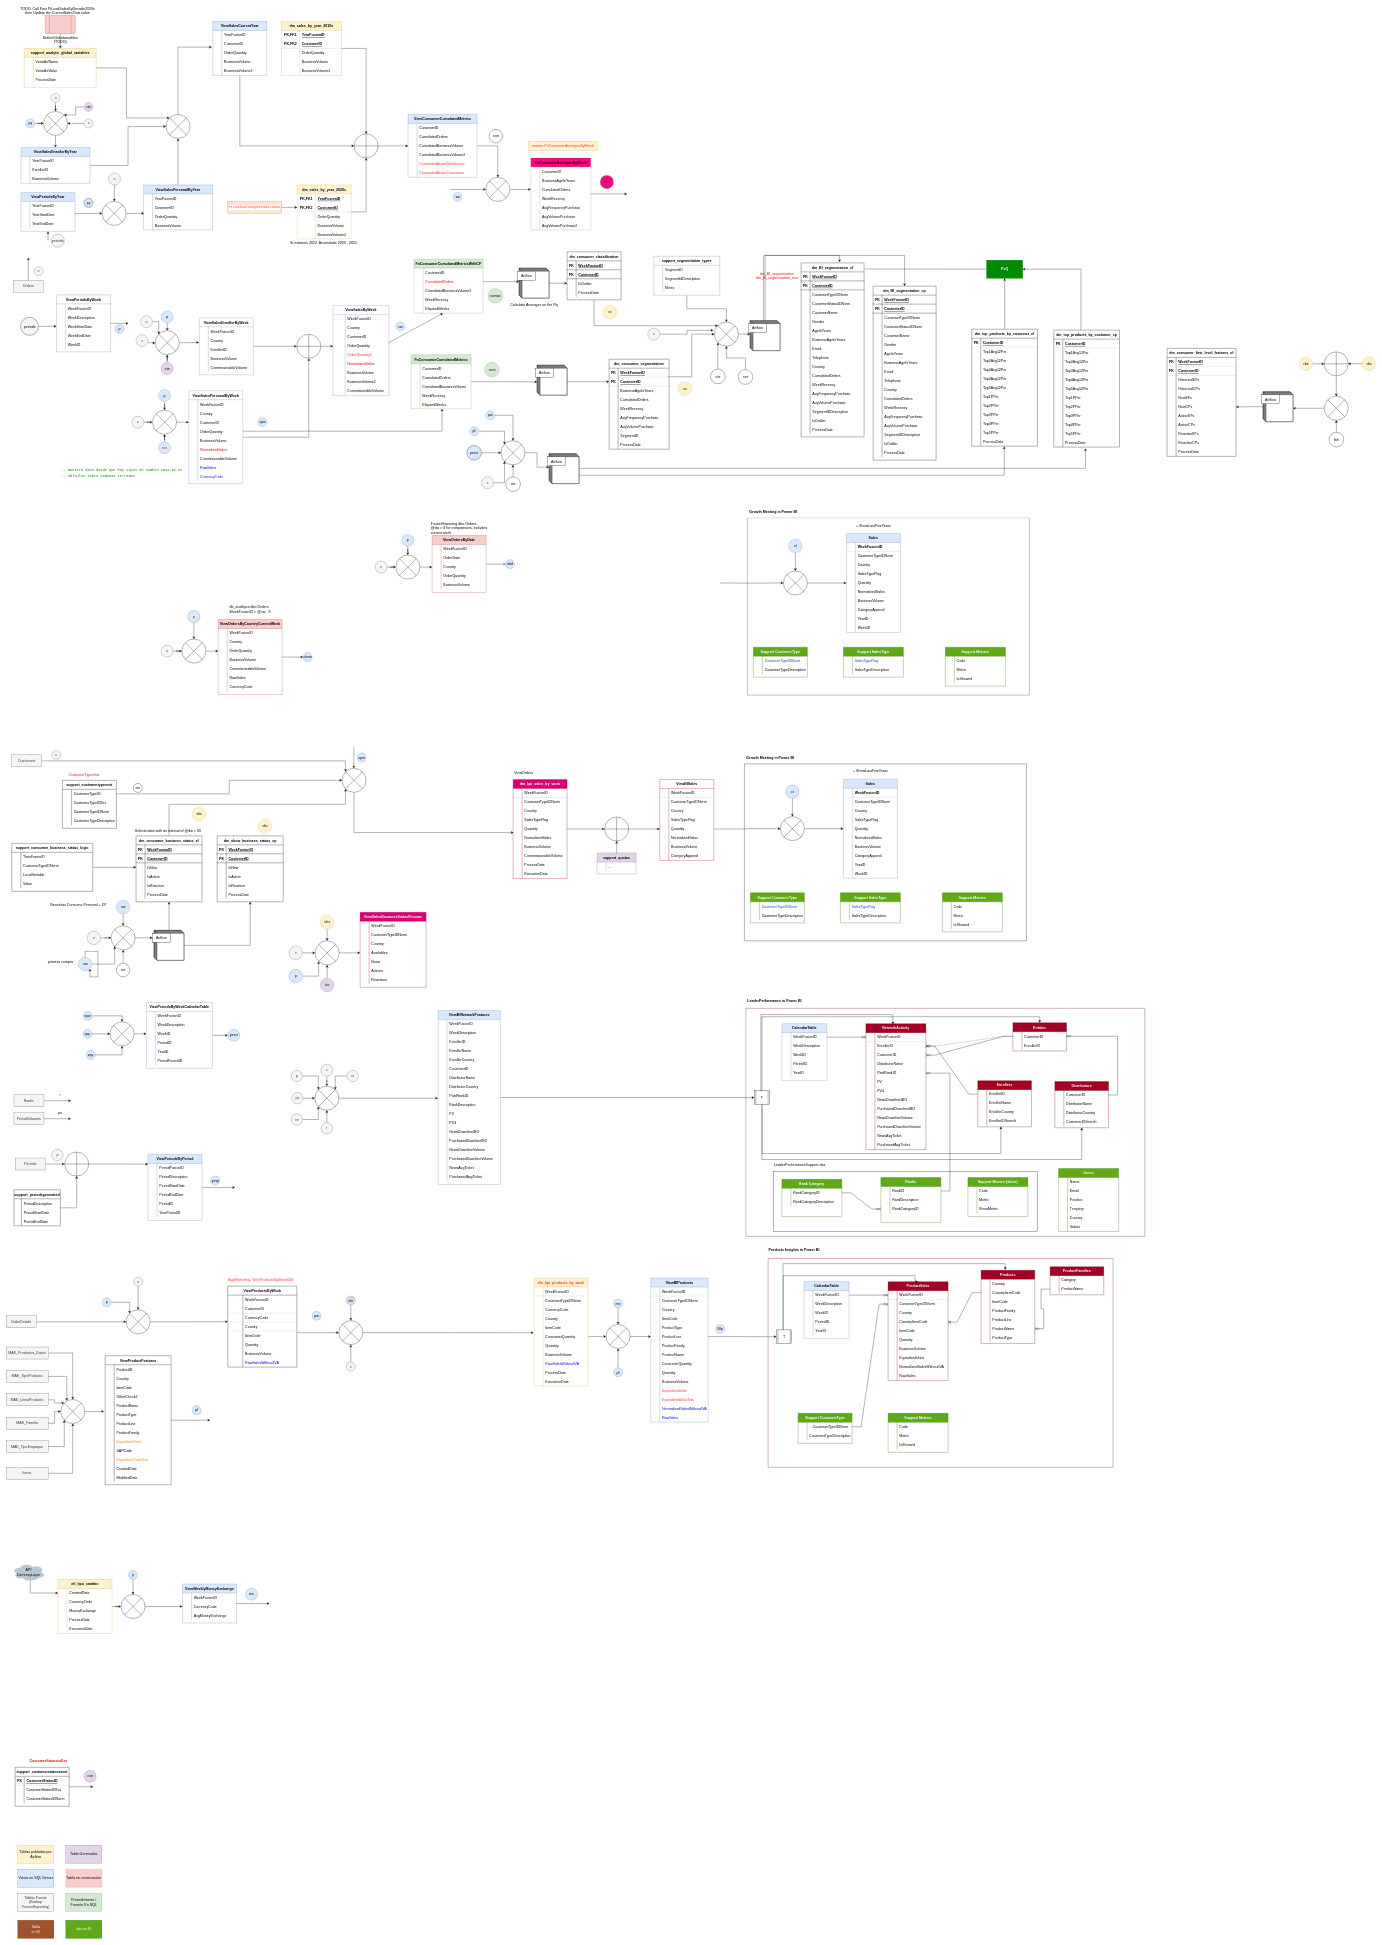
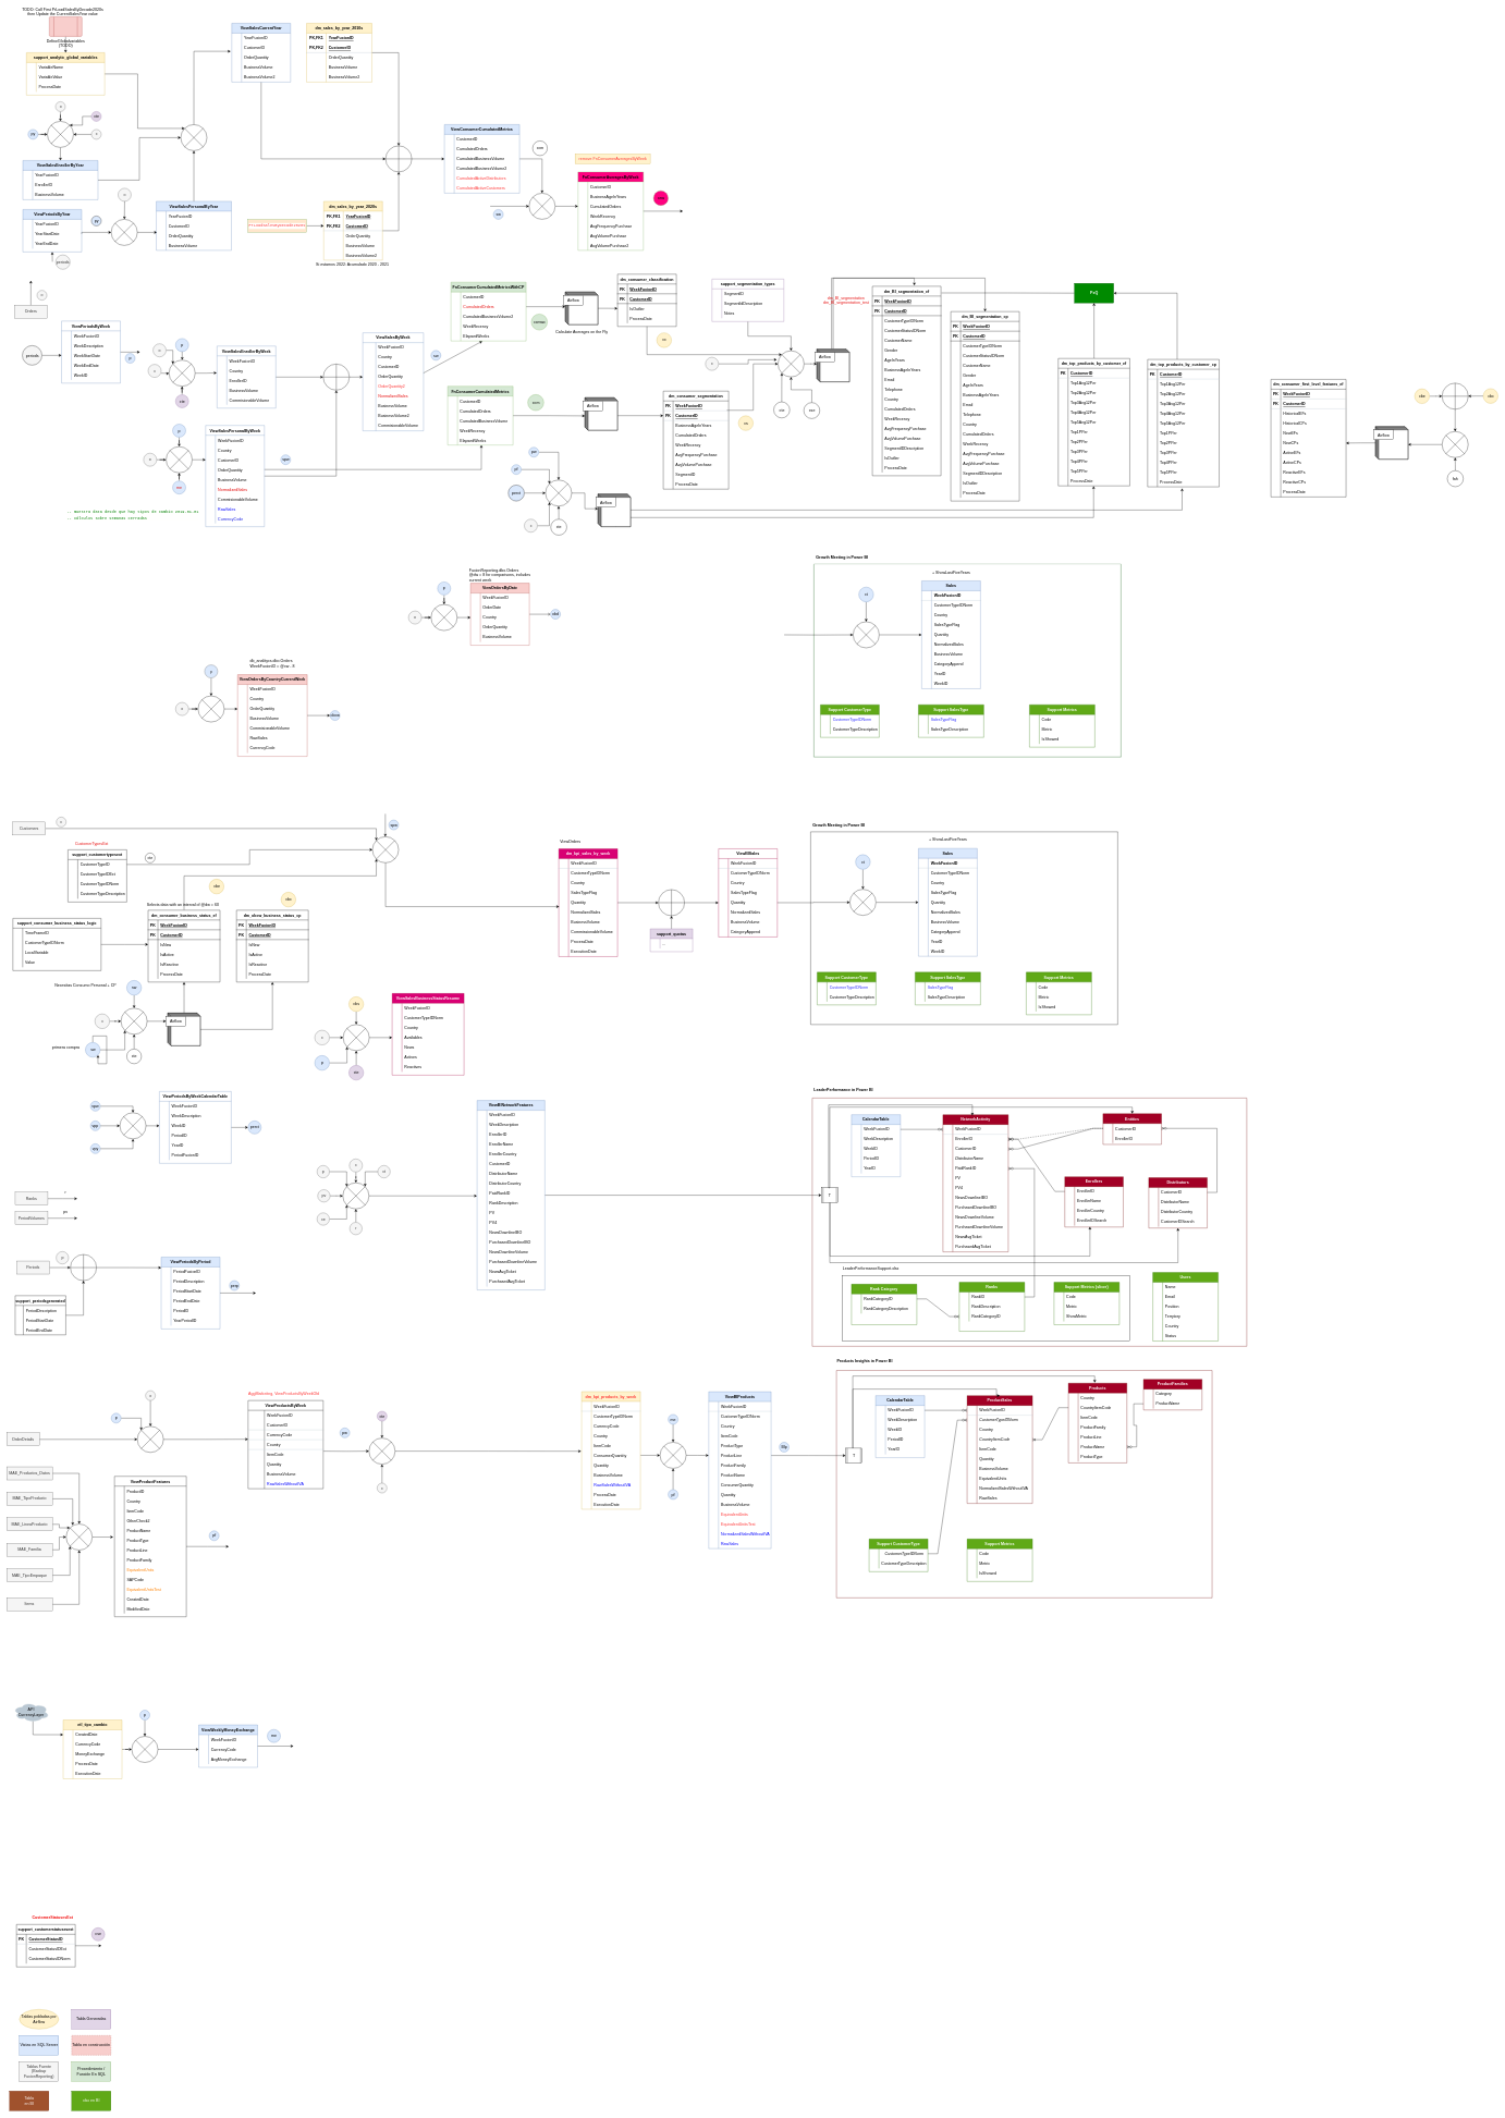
- <mxCell id="292" value="vpy" style="shape=ellipse;html=1;dashed=0;whitespace=wrap;aspect=fixed;perimeter=ellipsePerimeter;strokeColor=#6c8ebf;fillColor=#dae8fc;" parent="1" vertex="1"><mxGeometry x="286.46" y="3500" width="30" height="30" as="geometry" /></mxCell>
+ <mxCell id="292" value="vpy" style="shape=ellipse;html=1;dashed=0;whitespace=wrap;aspect=fixed;perimeter=ellipsePerimeter;strokeColor=#6c8ebf;fillColor=#dae8fc;" parent="1" vertex="1"><mxGeometry x="276.46" y="3500" width="30" height="30" as="geometry" /></mxCell>
- <mxCell id="371" value="Tablas pobladas por Airflow" style="rounded=0;whiteSpace=wrap;html=1;fillColor=#fff2cc;strokeColor=#d6b656;" parent="1" vertex="1"><mxGeometry x="58.98" y="6150" width="120" height="60" as="geometry" /></mxCell>
+ <mxCell id="371" value="Tablas pobladas por Airflow" style="ellipse;whiteSpace=wrap;html=1;fillColor=#fff2cc;strokeColor=#d6b656;" parent="1" vertex="1"><mxGeometry x="58.98" y="6150" width="120" height="60" as="geometry" /></mxCell>
- <mxCell id="955" value="Tabla&lt;br&gt;en BI" style="rounded=0;whiteSpace=wrap;html=1;fillColor=#a0522d;strokeColor=#6D1F00;fontColor=#ffffff;" parent="1" vertex="1"><mxGeometry x="58.97" y="6400" width="120" height="60" as="geometry" /></mxCell>
+ <mxCell id="955" value="Tabla&lt;br&gt;en BI" style="rounded=0;whiteSpace=wrap;html=1;fillColor=#a0522d;strokeColor=#6D1F00;fontColor=#ffffff;" parent="1" vertex="1"><mxGeometry x="28.97" y="6400" width="120" height="60" as="geometry" /></mxCell>
